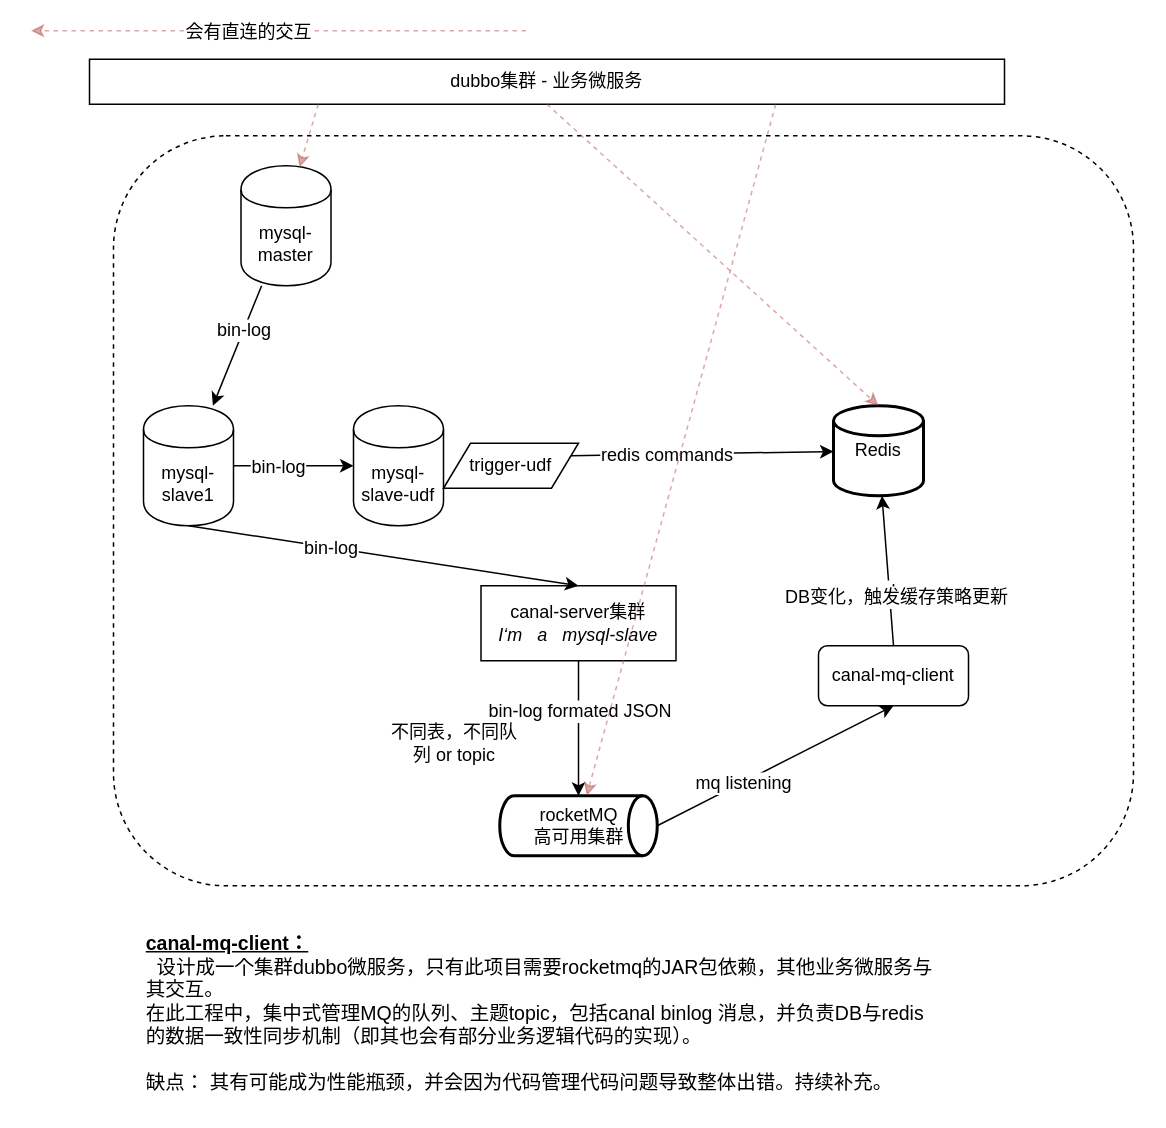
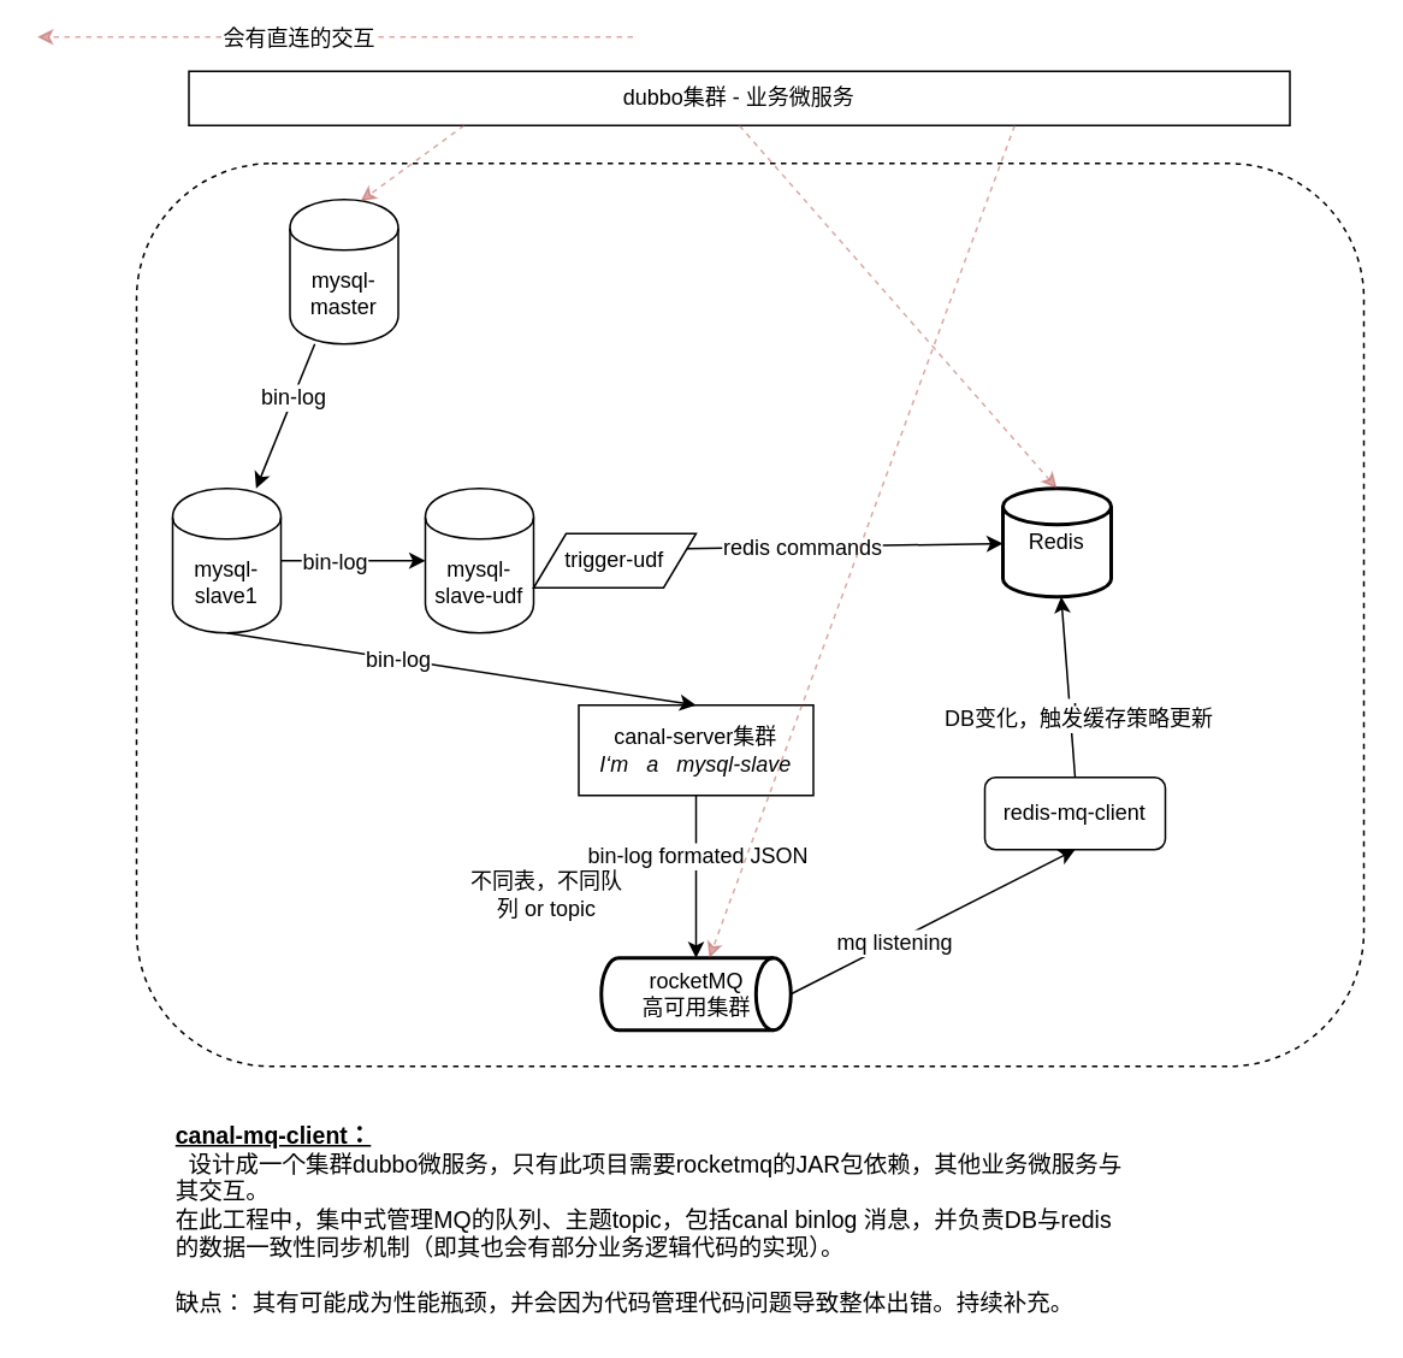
- <mxCell id="27" value="dubbo集群 - 业务微服务" style="rounded=0;whiteSpace=wrap;html=1;" vertex="1" parent="1"><mxGeometry x="59" y="39" width="610" height="30" as="geometry" /></mxCell>
+ <mxCell id="27" value="dubbo集群 - 业务微服务" style="rounded=0;whiteSpace=wrap;html=1;" vertex="1" parent="1"><mxGeometry x="104" y="39" width="610" height="30" as="geometry" /></mxCell>
- <mxCell id="20" value="canal-mq-client" style="rounded=1;whiteSpace=wrap;html=1;" vertex="1" parent="1"><mxGeometry x="545" y="430" width="100" height="40" as="geometry" /></mxCell>
+ <mxCell id="20" value="redis-mq-client" style="rounded=1;whiteSpace=wrap;html=1;" vertex="1" parent="1"><mxGeometry x="545" y="430" width="100" height="40" as="geometry" /></mxCell>
